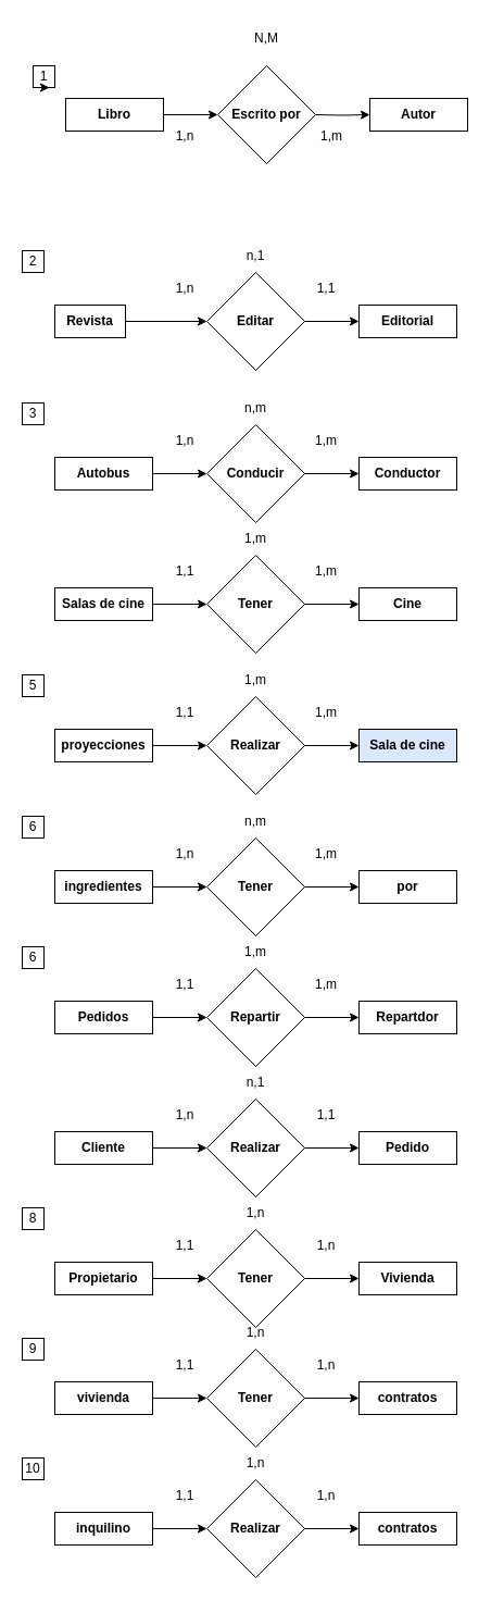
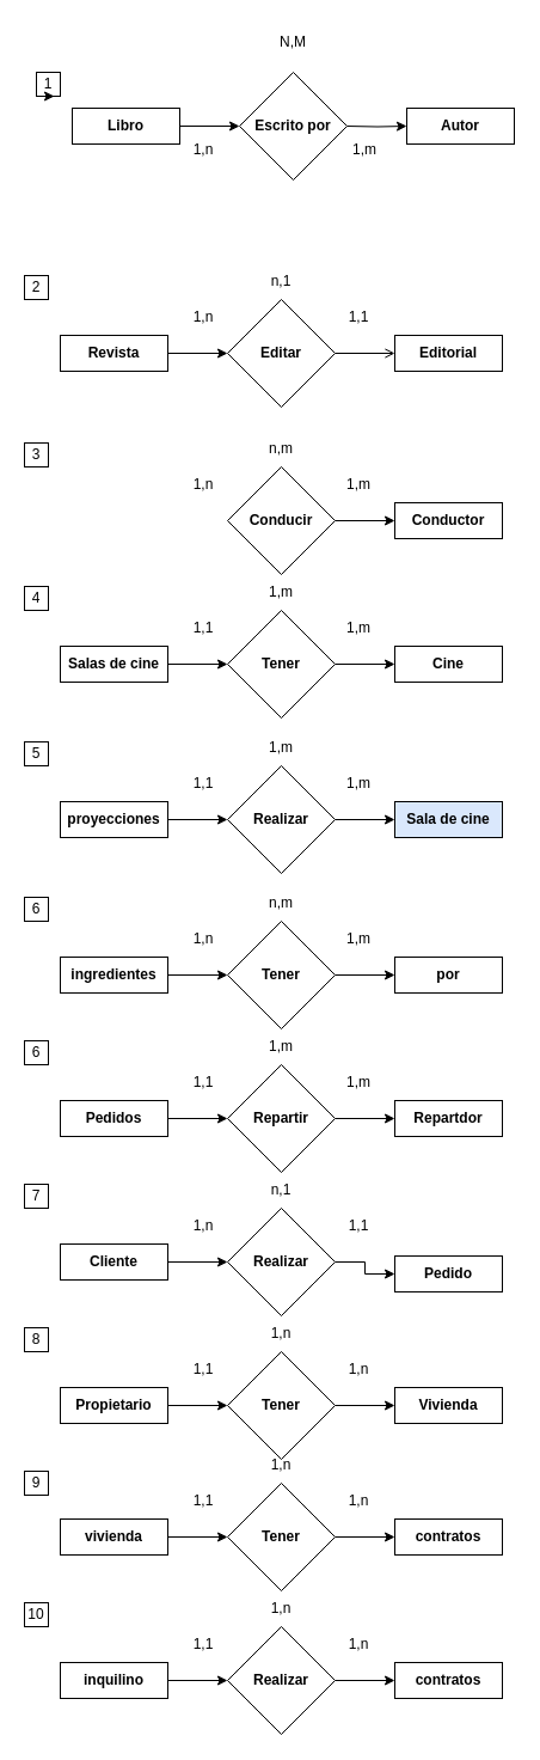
- <mxCell id="13" value="Revista" style="rounded=0;whiteSpace=wrap;html=1;align=center;fontStyle=1" vertex="1" parent="1"><mxGeometry x="50" y="280" width="65" height="30" as="geometry" /></mxCell>
+ <mxCell id="13" value="Revista" style="rounded=0;whiteSpace=wrap;html=1;align=center;fontStyle=1" vertex="1" parent="1"><mxGeometry x="50" y="280" width="90" height="30" as="geometry" /></mxCell>
- <mxCell id="15" style="edgeStyle=orthogonalEdgeStyle;rounded=0;orthogonalLoop=1;jettySize=auto;html=1;exitX=1;exitY=0.5;exitDx=0;exitDy=0;entryX=0;entryY=0.5;entryDx=0;entryDy=0;" edge="1" parent="1" source="16" target="14"><mxGeometry relative="1" as="geometry" /></mxCell>
+ <mxCell id="15" style="edgeStyle=orthogonalEdgeStyle;rounded=0;orthogonalLoop=1;jettySize=auto;html=1;exitX=1;exitY=0.5;exitDx=0;exitDy=0;entryX=0;entryY=0.5;entryDx=0;entryDy=0;endArrow=open;" edge="1" parent="1" source="16" target="14"><mxGeometry relative="1" as="geometry" /></mxCell>
- <mxCell id="23" value="Autobus" style="rounded=0;whiteSpace=wrap;html=1;align=center;fontStyle=1" vertex="1" parent="1"><mxGeometry x="50" y="420" width="90" height="30" as="geometry" /></mxCell>
- <mxCell id="22" style="edgeStyle=orthogonalEdgeStyle;rounded=0;orthogonalLoop=1;jettySize=auto;html=1;exitX=1;exitY=0.5;exitDx=0;exitDy=0;entryX=0;entryY=0.5;entryDx=0;entryDy=0;" edge="1" parent="1" source="23" target="26"><mxGeometry relative="1" as="geometry" /></mxCell>
+ <mxCell id="30" value="4" style="rounded=0;whiteSpace=wrap;html=1;" vertex="1" parent="1"><mxGeometry x="20" y="490" width="20" height="20" as="geometry" /></mxCell>
+ <mxCell id="66" value="7" style="rounded=0;whiteSpace=wrap;html=1;" vertex="1" parent="1"><mxGeometry x="20" y="990" width="20" height="20" as="geometry" /></mxCell>
- <mxCell id="69" value="Pedido" style="rounded=0;whiteSpace=wrap;html=1;align=center;fontStyle=1" vertex="1" parent="1"><mxGeometry x="330" y="1040" width="90" height="30" as="geometry" /></mxCell>
+ <mxCell id="69" value="Pedido" style="rounded=0;whiteSpace=wrap;html=1;align=center;fontStyle=1" vertex="1" parent="1"><mxGeometry x="330" y="1050" width="90" height="30" as="geometry" /></mxCell>
